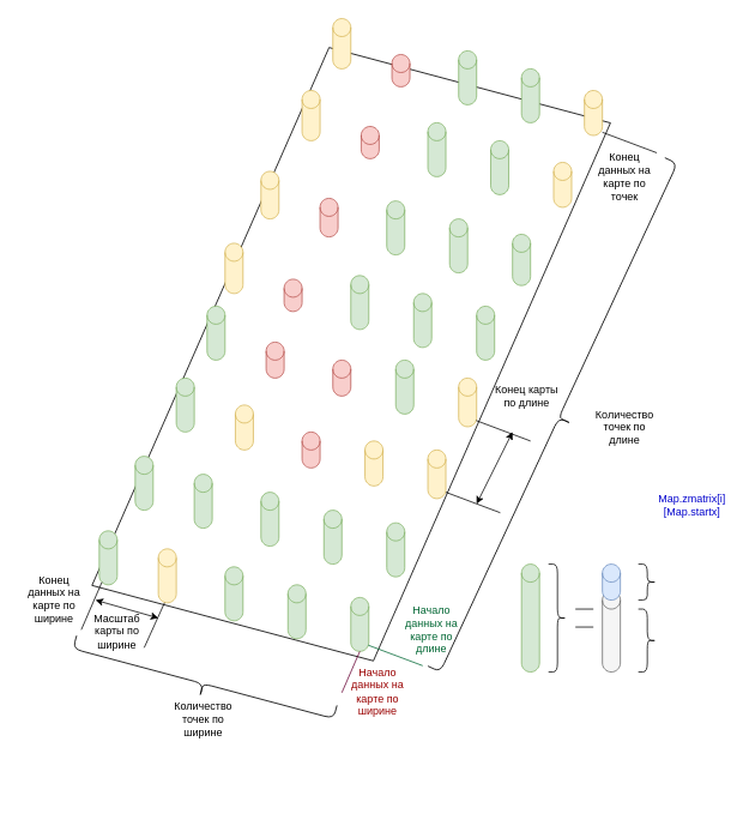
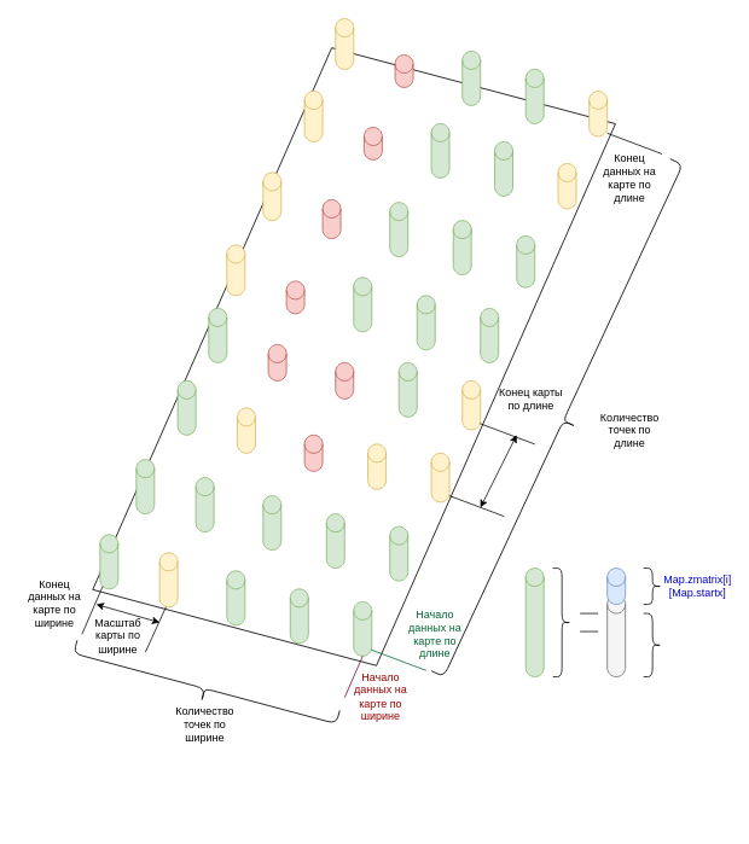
- <mxCell id="69" value="Конец данных на карте по точек" style="text;html=1;strokeColor=none;fillColor=none;align=center;verticalAlign=middle;whiteSpace=wrap;rounded=0;" vertex="1" parent="1"><mxGeometry x="655" y="168.82" width="80" height="54.09" as="geometry" /></mxCell>
+ <mxCell id="69" value="Конец данных на карте по длине" style="text;html=1;strokeColor=none;fillColor=none;align=center;verticalAlign=middle;whiteSpace=wrap;rounded=0;" vertex="1" parent="1"><mxGeometry x="655" y="168.82" width="80" height="54.09" as="geometry" /></mxCell>
- <mxCell id="65" value="Map.zmatrix[i][Map.startx]" style="text;html=1;strokeColor=none;fillColor=none;align=center;verticalAlign=middle;whiteSpace=wrap;rounded=0;fontColor=#0000CC;" vertex="1" parent="1"><mxGeometry x="735" y="552" width="70" height="20" as="geometry" /></mxCell>
+ <mxCell id="65" value="Map.zmatrix[i][Map.startx]" style="text;html=1;strokeColor=none;fillColor=none;align=center;verticalAlign=middle;whiteSpace=wrap;rounded=0;fontColor=#0000CC;" vertex="1" parent="1"><mxGeometry x="735" y="637" width="70" height="20" as="geometry" /></mxCell>
